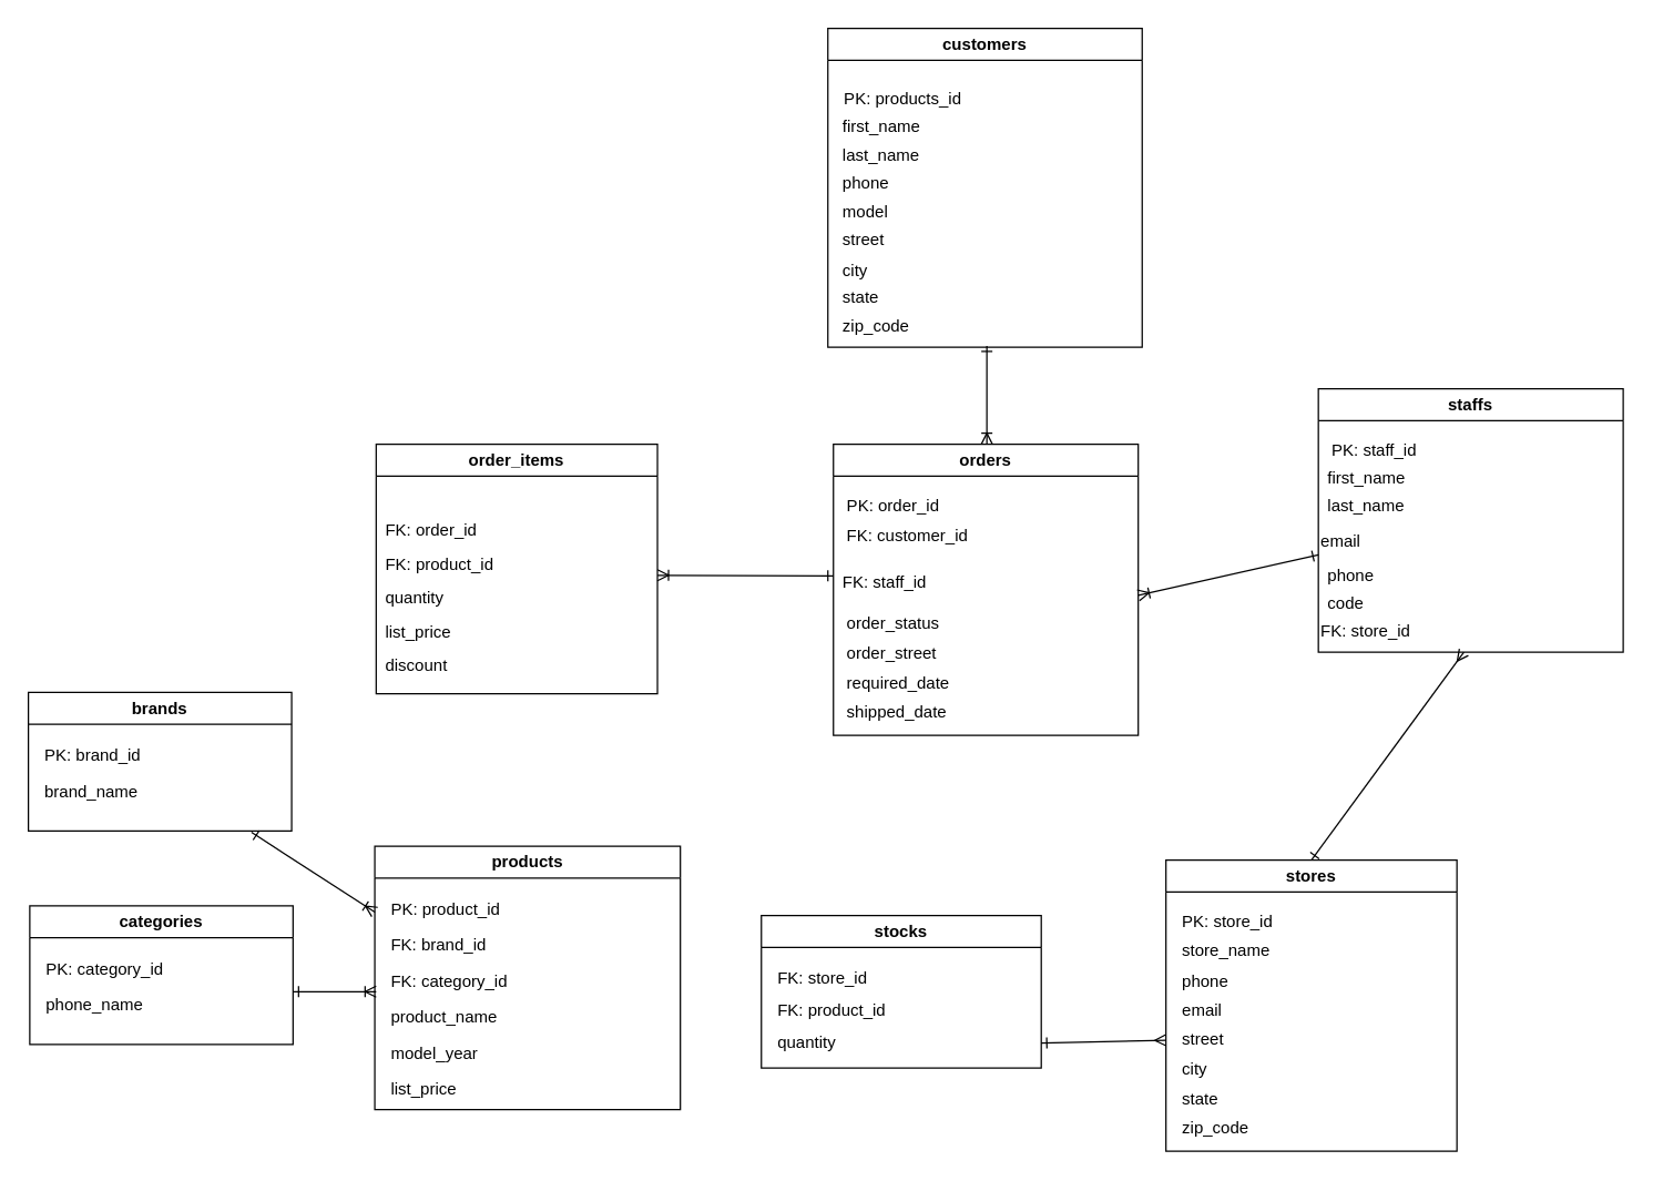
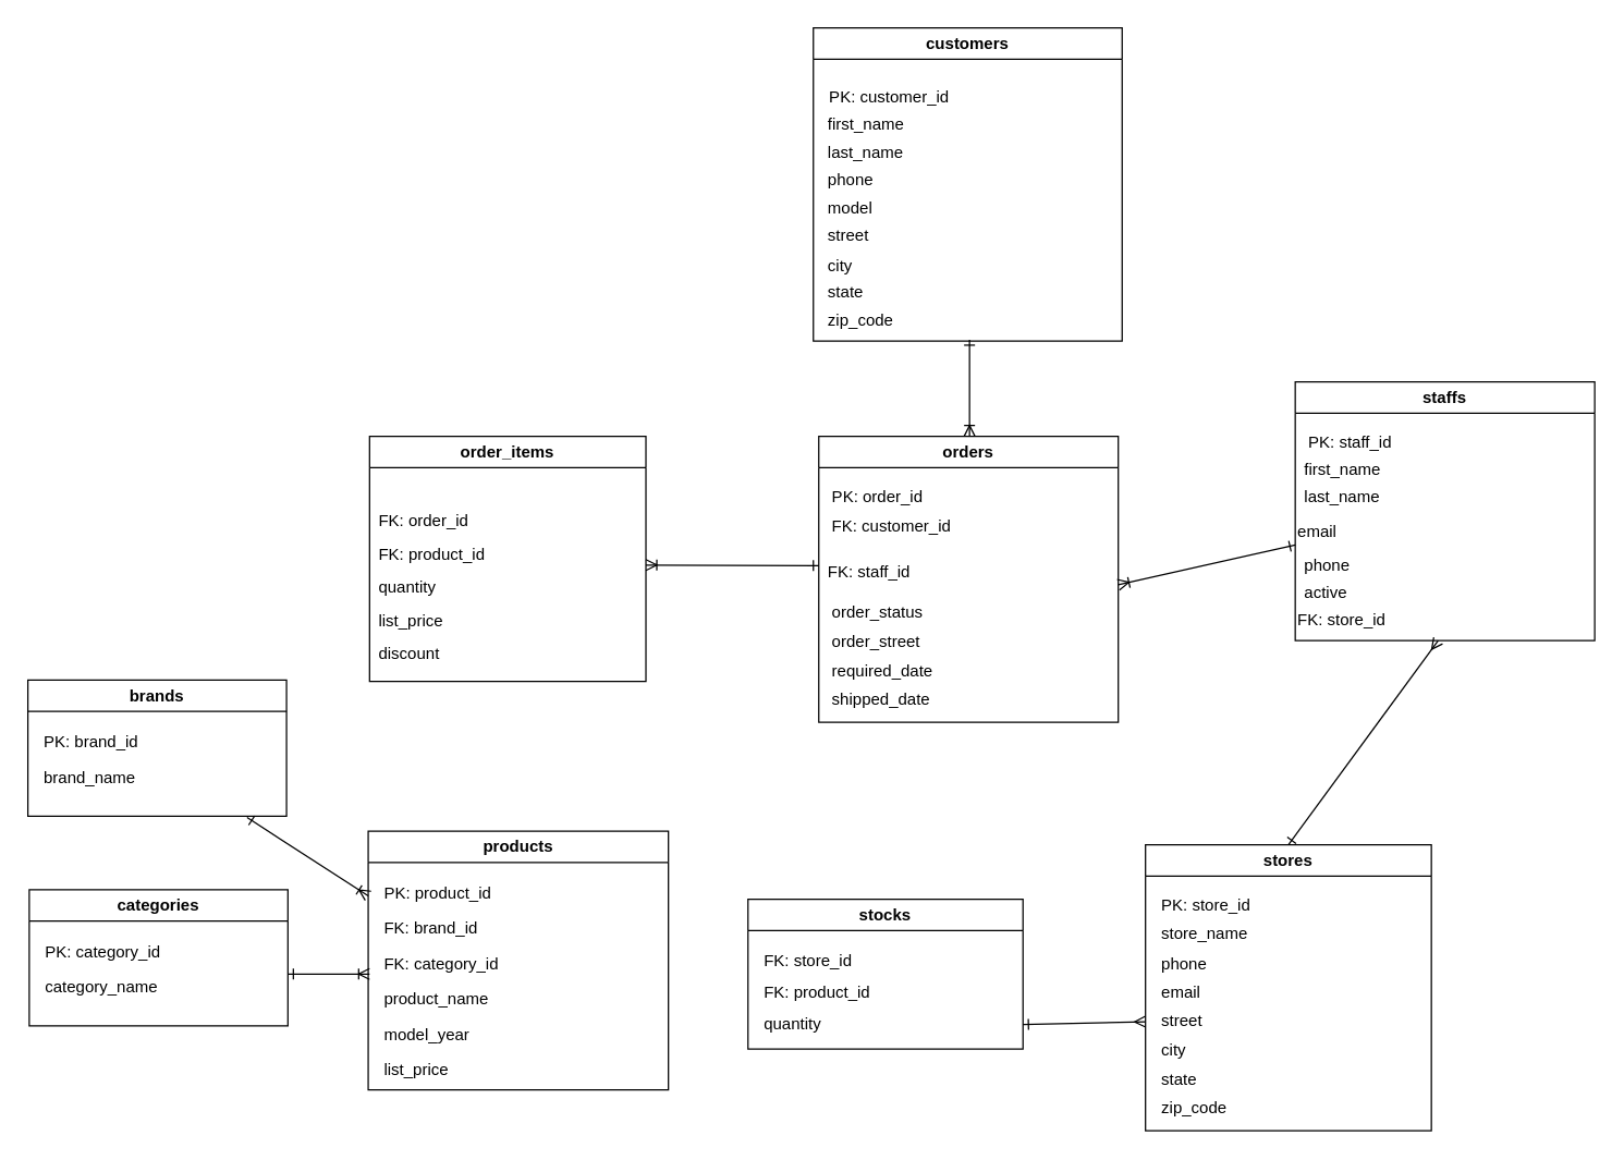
- <mxCell id="28" value="PK: products_id&amp;nbsp;" style="text;html=1;strokeColor=none;fillColor=none;align=left;verticalAlign=middle;whiteSpace=wrap;rounded=0;" parent="27" vertex="1"><mxGeometry x="10.47" y="36" width="208.421" height="30" as="geometry" /></mxCell>
+ <mxCell id="28" value="PK: customer_id&amp;nbsp;" style="text;html=1;strokeColor=none;fillColor=none;align=left;verticalAlign=middle;whiteSpace=wrap;rounded=0;" parent="27" vertex="1"><mxGeometry x="10.47" y="36" width="208.421" height="30" as="geometry" /></mxCell>
- <mxCell id="54" value="code&amp;nbsp;" style="text;html=1;strokeColor=none;fillColor=none;align=left;verticalAlign=middle;whiteSpace=wrap;rounded=0;" parent="49" vertex="1"><mxGeometry x="5" y="140" width="210" height="30" as="geometry" /></mxCell>
+ <mxCell id="54" value="active&amp;nbsp;" style="text;html=1;strokeColor=none;fillColor=none;align=left;verticalAlign=middle;whiteSpace=wrap;rounded=0;" parent="49" vertex="1"><mxGeometry x="5" y="140" width="210" height="30" as="geometry" /></mxCell>
- <mxCell id="62" value="phone_name" style="text;html=1;strokeColor=none;fillColor=none;align=left;verticalAlign=middle;whiteSpace=wrap;rounded=0;" parent="59" vertex="1"><mxGeometry x="10" y="52" width="180" height="40" as="geometry" /></mxCell>
+ <mxCell id="62" value="category_name" style="text;html=1;strokeColor=none;fillColor=none;align=left;verticalAlign=middle;whiteSpace=wrap;rounded=0;" parent="59" vertex="1"><mxGeometry x="10" y="52" width="180" height="40" as="geometry" /></mxCell>
